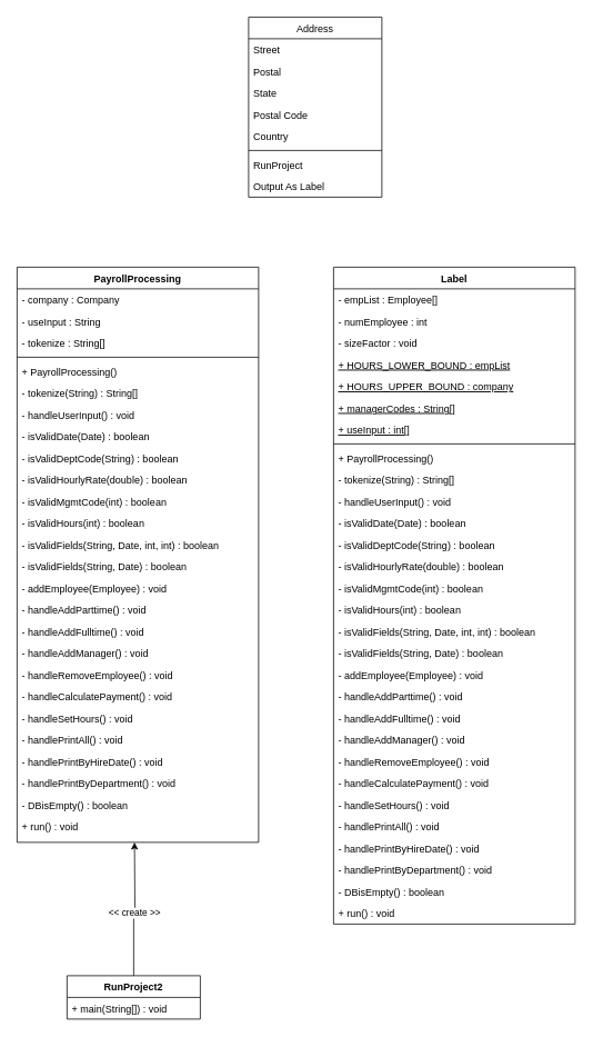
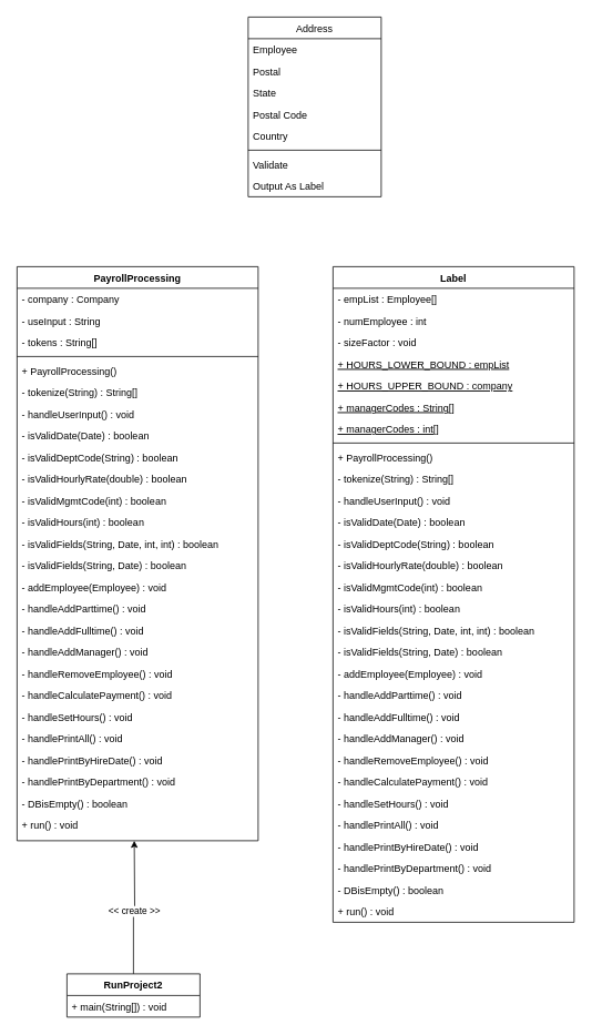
- <mxCell id="30" value="Street" style="text;align=left;verticalAlign=top;spacingLeft=4;spacingRight=4;overflow=hidden;rotatable=0;points=[[0,0.5],[1,0.5]];portConstraint=eastwest;" parent="29" vertex="1"><mxGeometry y="26" width="160" height="26" as="geometry" /></mxCell>
+ <mxCell id="30" value="Employee" style="text;align=left;verticalAlign=top;spacingLeft=4;spacingRight=4;overflow=hidden;rotatable=0;points=[[0,0.5],[1,0.5]];portConstraint=eastwest;" parent="29" vertex="1"><mxGeometry y="26" width="160" height="26" as="geometry" /></mxCell>
- <mxCell id="36" value="RunProject" style="text;align=left;verticalAlign=top;spacingLeft=4;spacingRight=4;overflow=hidden;rotatable=0;points=[[0,0.5],[1,0.5]];portConstraint=eastwest;" parent="29" vertex="1"><mxGeometry y="164" width="160" height="26" as="geometry" /></mxCell>
+ <mxCell id="36" value="Validate" style="text;align=left;verticalAlign=top;spacingLeft=4;spacingRight=4;overflow=hidden;rotatable=0;points=[[0,0.5],[1,0.5]];portConstraint=eastwest;" parent="29" vertex="1"><mxGeometry y="164" width="160" height="26" as="geometry" /></mxCell>
- <mxCell id="5" value="- tokenize : String[]" style="text;align=left;verticalAlign=top;spacingLeft=4;spacingRight=4;overflow=hidden;rotatable=0;points=[[0,0.5],[1,0.5]];portConstraint=eastwest;rounded=0;shadow=0;html=0;" parent="2" vertex="1"><mxGeometry y="78" width="290" height="26" as="geometry" /></mxCell>
+ <mxCell id="5" value="- tokens : String[]" style="text;align=left;verticalAlign=top;spacingLeft=4;spacingRight=4;overflow=hidden;rotatable=0;points=[[0,0.5],[1,0.5]];portConstraint=eastwest;rounded=0;shadow=0;html=0;" parent="2" vertex="1"><mxGeometry y="78" width="290" height="26" as="geometry" /></mxCell>
- <mxCell id="49" value="+ useInput : int[]" style="text;align=left;verticalAlign=top;spacingLeft=4;spacingRight=4;overflow=hidden;rotatable=0;points=[[0,0.5],[1,0.5]];portConstraint=eastwest;rounded=0;shadow=0;html=0;fontStyle=4" vertex="1" parent="42"><mxGeometry y="182" width="290" height="26" as="geometry" /></mxCell>
+ <mxCell id="49" value="+ managerCodes : int[]" style="text;align=left;verticalAlign=top;spacingLeft=4;spacingRight=4;overflow=hidden;rotatable=0;points=[[0,0.5],[1,0.5]];portConstraint=eastwest;rounded=0;shadow=0;html=0;fontStyle=4" vertex="1" parent="42"><mxGeometry y="182" width="290" height="26" as="geometry" /></mxCell>
